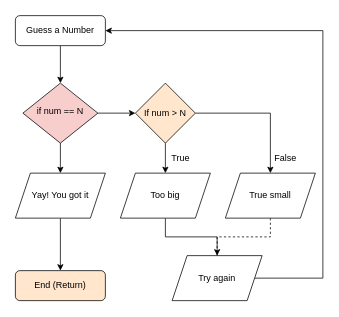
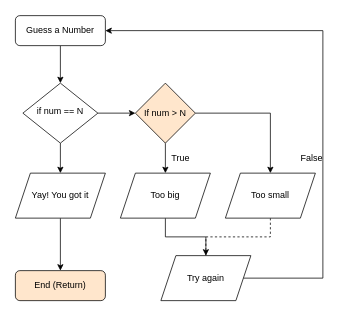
- <mxCell id="6" value="if num == N" style="rhombus;whiteSpace=wrap;html=1;shadow=0;fontFamily=Helvetica;fontSize=12;align=center;strokeWidth=1;spacing=6;spacingTop=-4;fillColor=#f8cecc;" parent="1" vertex="1"><mxGeometry x="30" y="110" width="100" height="80" as="geometry" /></mxCell>
+ <mxCell id="6" value="if num == N" style="rhombus;whiteSpace=wrap;html=1;shadow=0;fontFamily=Helvetica;fontSize=12;align=center;strokeWidth=1;spacing=6;spacingTop=-4;" parent="1" vertex="1"><mxGeometry x="30" y="110" width="100" height="80" as="geometry" /></mxCell>
- <mxCell id="20" value="False" style="text;html=1;align=center;verticalAlign=middle;resizable=0;points=[];autosize=1;strokeColor=none;fillColor=none;" vertex="1" parent="1"><mxGeometry x="360" y="200" width="40" height="20" as="geometry" /></mxCell>
+ <mxCell id="20" value="False" style="text;html=1;align=center;verticalAlign=middle;resizable=0;points=[];autosize=1;strokeColor=none;fillColor=none;" vertex="1" parent="1"><mxGeometry x="395" y="200" width="40" height="20" as="geometry" /></mxCell>
- <mxCell id="17" value="True small" style="shape=parallelogram;perimeter=parallelogramPerimeter;whiteSpace=wrap;html=1;fixedSize=1;" vertex="1" parent="1"><mxGeometry x="300" y="230" width="120" height="60" as="geometry" /></mxCell>
+ <mxCell id="17" value="Too small" style="shape=parallelogram;perimeter=parallelogramPerimeter;whiteSpace=wrap;html=1;fixedSize=1;" vertex="1" parent="1"><mxGeometry x="300" y="230" width="120" height="60" as="geometry" /></mxCell>
- <mxCell id="19" value="Try again" style="shape=parallelogram;perimeter=parallelogramPerimeter;whiteSpace=wrap;html=1;fixedSize=1;" vertex="1" parent="1"><mxGeometry x="229" y="340" width="120" height="60" as="geometry" /></mxCell>
+ <mxCell id="19" value="Try again" style="shape=parallelogram;perimeter=parallelogramPerimeter;whiteSpace=wrap;html=1;fixedSize=1;" vertex="1" parent="1"><mxGeometry x="214" y="340" width="120" height="60" as="geometry" /></mxCell>
